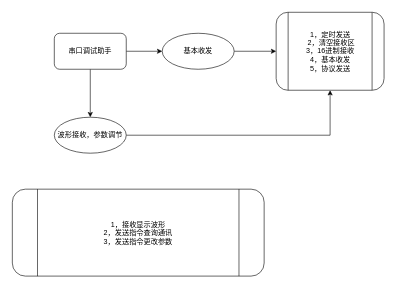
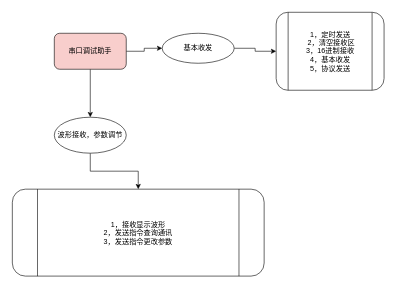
- <mxCell id="4" value="串口调试助手" style="rounded=1;whiteSpace=wrap;html=1;" vertex="1" parent="1"><mxGeometry x="90" y="55" width="120" height="60" as="geometry" /></mxCell>
+ <mxCell id="4" value="串口调试助手" style="rounded=1;whiteSpace=wrap;html=1;fillColor=#f8cecc;" vertex="1" parent="1"><mxGeometry x="90" y="55" width="120" height="60" as="geometry" /></mxCell>
- <mxCell id="6" value="基本收发" style="ellipse;whiteSpace=wrap;html=1;rounded=1;" vertex="1" parent="1"><mxGeometry x="270" y="55" width="120" height="60" as="geometry" /></mxCell>
+ <mxCell id="6" value="基本收发" style="ellipse;whiteSpace=wrap;html=1;rounded=1;" vertex="1" parent="1"><mxGeometry x="270" y="55" width="120" height="50" as="geometry" /></mxCell>
- <mxCell id="8" value="" style="edgeStyle=orthogonalEdgeStyle;rounded=0;orthogonalLoop=1;jettySize=auto;html=1;" edge="1" parent="1" source="9" target="7"><mxGeometry relative="1" as="geometry" /></mxCell>
+ <mxCell id="8" value="" style="edgeStyle=orthogonalEdgeStyle;rounded=0;orthogonalLoop=1;jettySize=auto;html=1;" edge="1" parent="1" source="9" target="10"><mxGeometry relative="1" as="geometry" /></mxCell>
